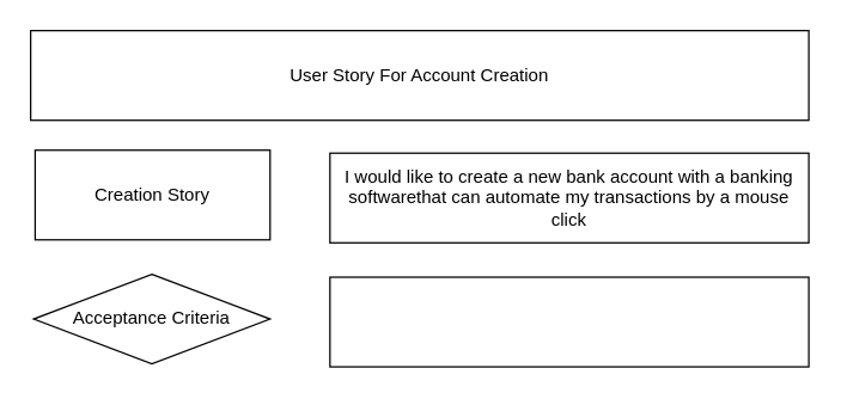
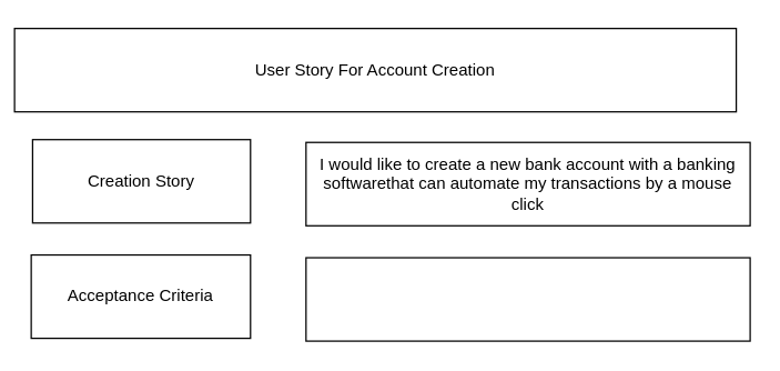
- <mxCell id="2" value="User Story For Account Creation" style="rounded=0;whiteSpace=wrap;html=1;" vertex="1" parent="1"><mxGeometry x="20" y="20" width="520" height="60" as="geometry" /></mxCell>
+ <mxCell id="2" value="User Story For Account Creation" style="rounded=0;whiteSpace=wrap;html=1;" vertex="1" parent="1"><mxGeometry x="10" y="20" width="520" height="60" as="geometry" /></mxCell>
- <mxCell id="3" value="Acceptance Criteria" style="rhombus;whiteSpace=wrap;html=1;" vertex="1" parent="1"><mxGeometry x="22" y="183" width="158" height="60" as="geometry" /></mxCell>
+ <mxCell id="3" value="Acceptance Criteria" style="rounded=0;whiteSpace=wrap;html=1;" vertex="1" parent="1"><mxGeometry x="22" y="183" width="158" height="60" as="geometry" /></mxCell>
